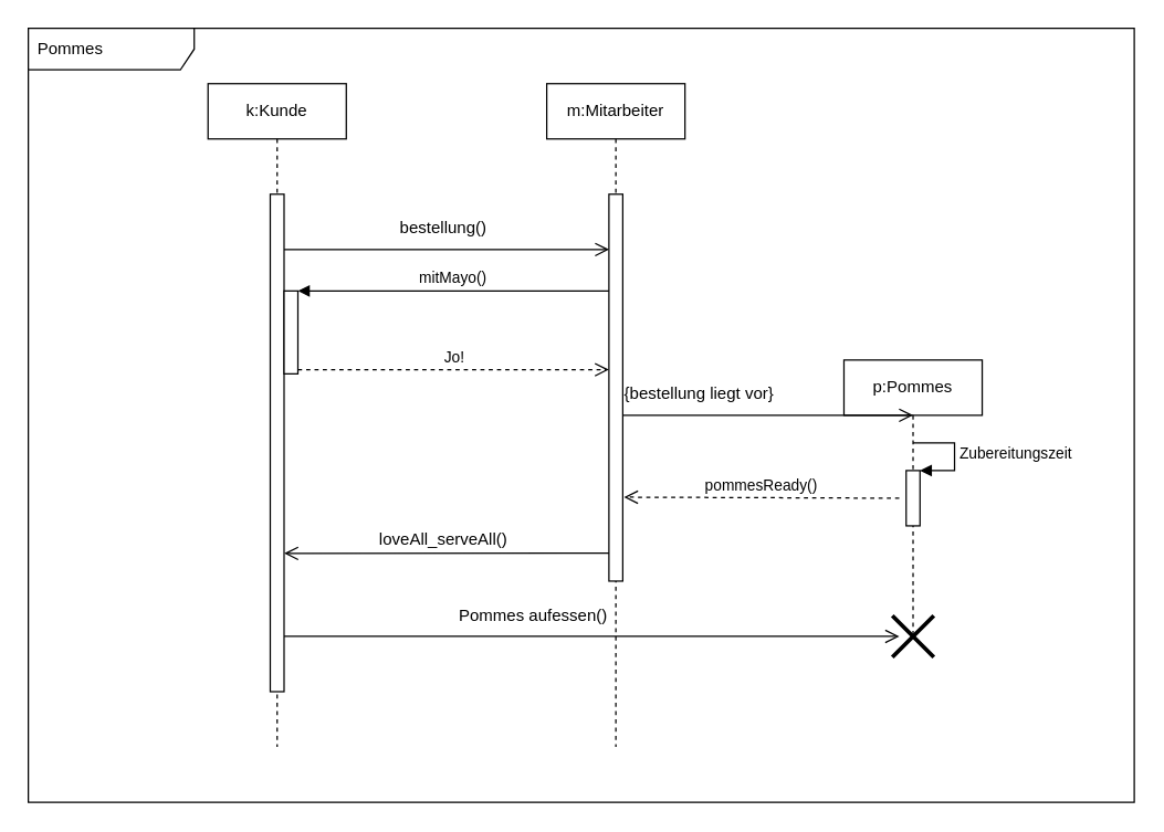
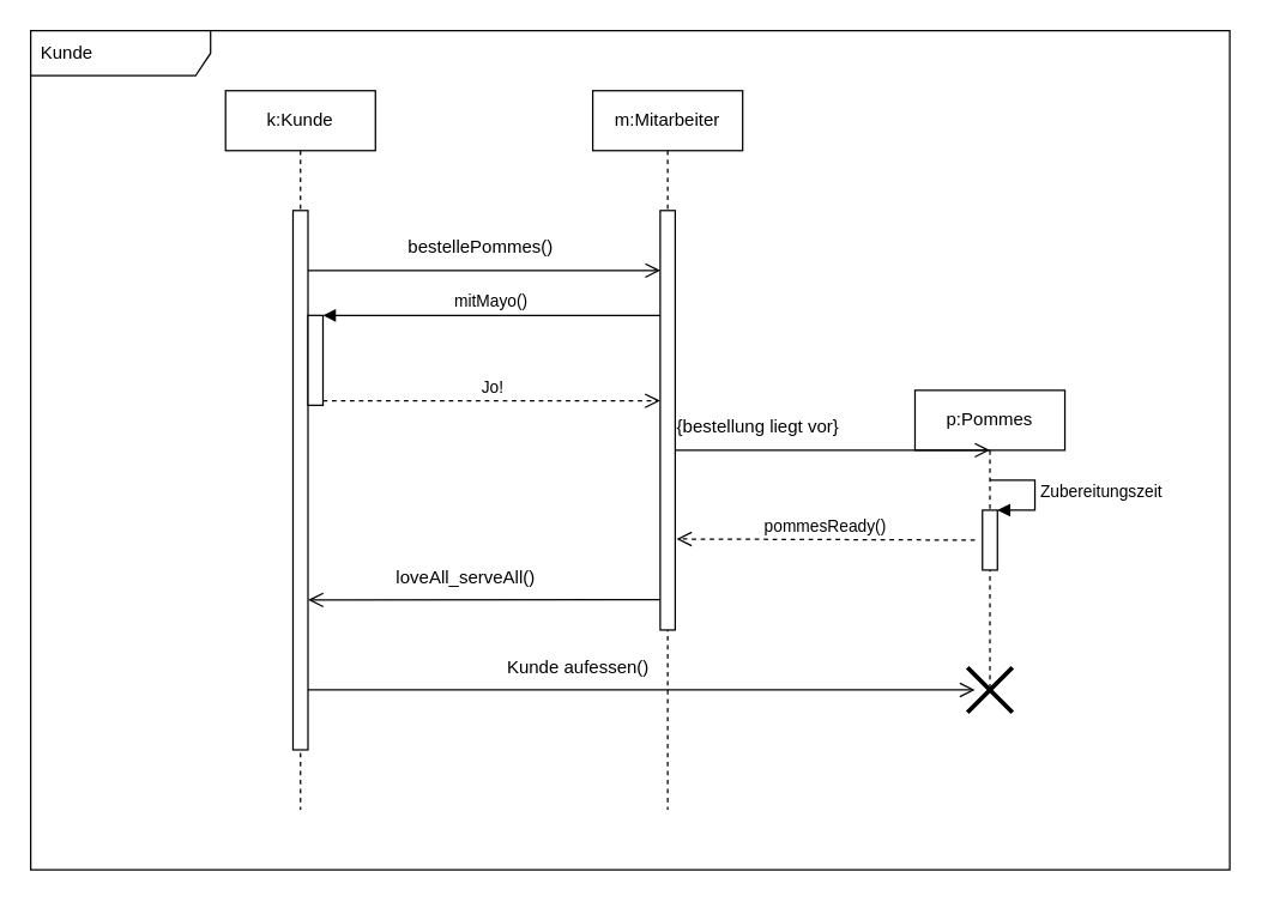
- <mxCell id="2" value="Pommes" style="shape=umlFrame;whiteSpace=wrap;html=1;width=120;height=30;boundedLbl=1;verticalAlign=middle;align=left;spacingLeft=5;" vertex="1" parent="1"><mxGeometry width="800" height="560" as="geometry" x="20" y="20" /></mxCell>
+ <mxCell id="2" value="Kunde" style="shape=umlFrame;whiteSpace=wrap;html=1;width=120;height=30;boundedLbl=1;verticalAlign=middle;align=left;spacingLeft=5;" vertex="1" parent="1"><mxGeometry width="800" height="560" as="geometry" x="20" y="20" /></mxCell>
- <mxCell id="15" value="bestellung()" style="text;html=1;align=center;verticalAlign=middle;resizable=0;points=[];autosize=1;strokeColor=none;fillColor=none;" vertex="1" parent="1"><mxGeometry x="260" y="150" width="120" height="30" as="geometry" /></mxCell>
+ <mxCell id="15" value="bestellePommes()" style="text;html=1;align=center;verticalAlign=middle;resizable=0;points=[];autosize=1;strokeColor=none;fillColor=none;" vertex="1" parent="1"><mxGeometry x="260" y="150" width="120" height="30" as="geometry" /></mxCell>
- <mxCell id="22" value="loveAll_serveAll()" style="text;html=1;align=center;verticalAlign=middle;resizable=0;points=[];autosize=1;strokeColor=none;fillColor=none;" vertex="1" parent="1"><mxGeometry x="260" y="375" width="120" height="30" as="geometry" /></mxCell>
+ <mxCell id="22" value="loveAll_serveAll()" style="text;html=1;align=center;verticalAlign=middle;resizable=0;points=[];autosize=1;strokeColor=none;fillColor=none;" vertex="1" parent="1"><mxGeometry x="250" y="370" width="120" height="30" as="geometry" /></mxCell>
- <mxCell id="10" value="Pommes aufessen()" style="text;html=1;align=center;verticalAlign=middle;resizable=0;points=[];autosize=1;strokeColor=none;fillColor=none;" vertex="1" parent="8"><mxGeometry x="-75" y="370" width="130" height="30" as="geometry" /></mxCell>
+ <mxCell id="10" value="Kunde aufessen()" style="text;html=1;align=center;verticalAlign=middle;resizable=0;points=[];autosize=1;strokeColor=none;fillColor=none;" vertex="1" parent="8"><mxGeometry x="-75" y="370" width="130" height="30" as="geometry" /></mxCell>
